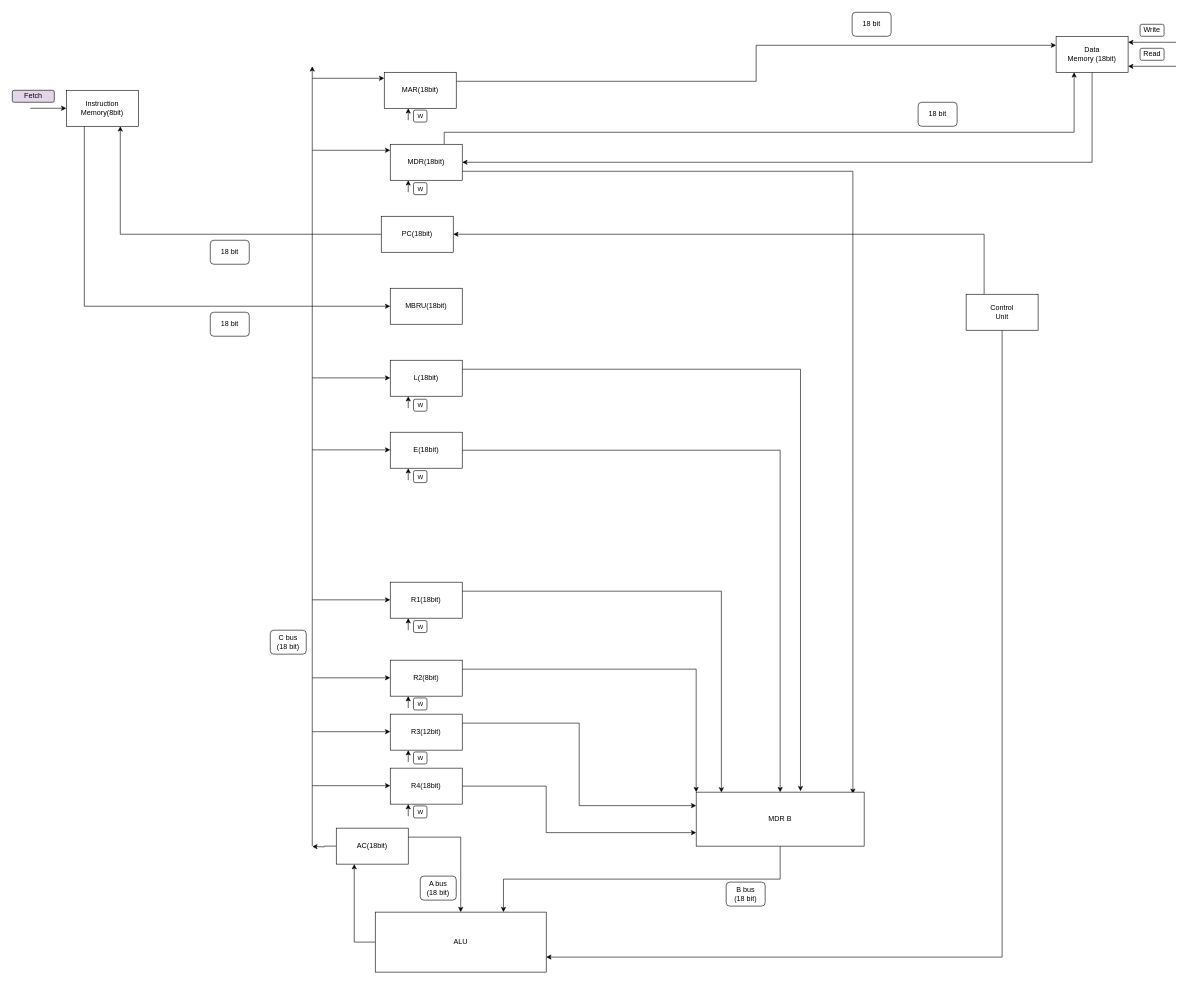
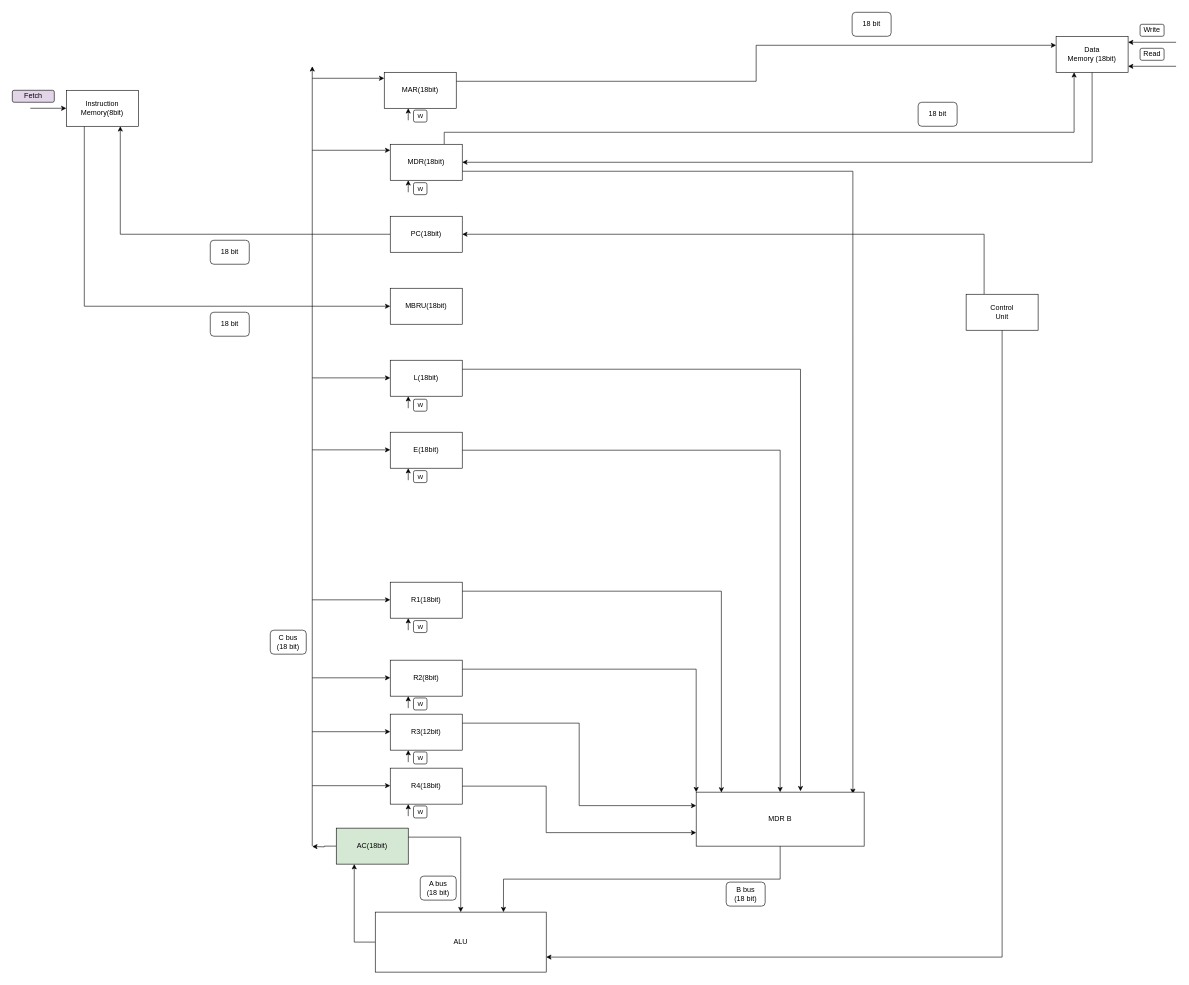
- <mxCell id="8" value="PC(18bit)" style="rounded=0;whiteSpace=wrap;html=1;" parent="1" vertex="1"><mxGeometry x="635" y="360" width="120" height="60" as="geometry" /></mxCell>
+ <mxCell id="8" value="PC(18bit)" style="rounded=0;whiteSpace=wrap;html=1;" parent="1" vertex="1"><mxGeometry x="650" y="360" width="120" height="60" as="geometry" /></mxCell>
- <mxCell id="16" value="AC(18bit)" style="rounded=0;whiteSpace=wrap;html=1;" parent="1" vertex="1"><mxGeometry x="560" y="1380" width="120" height="60" as="geometry" /></mxCell>
+ <mxCell id="16" value="AC(18bit)" style="rounded=0;whiteSpace=wrap;html=1;fillColor=#d5e8d4;" parent="1" vertex="1"><mxGeometry x="560" y="1380" width="120" height="60" as="geometry" /></mxCell>
